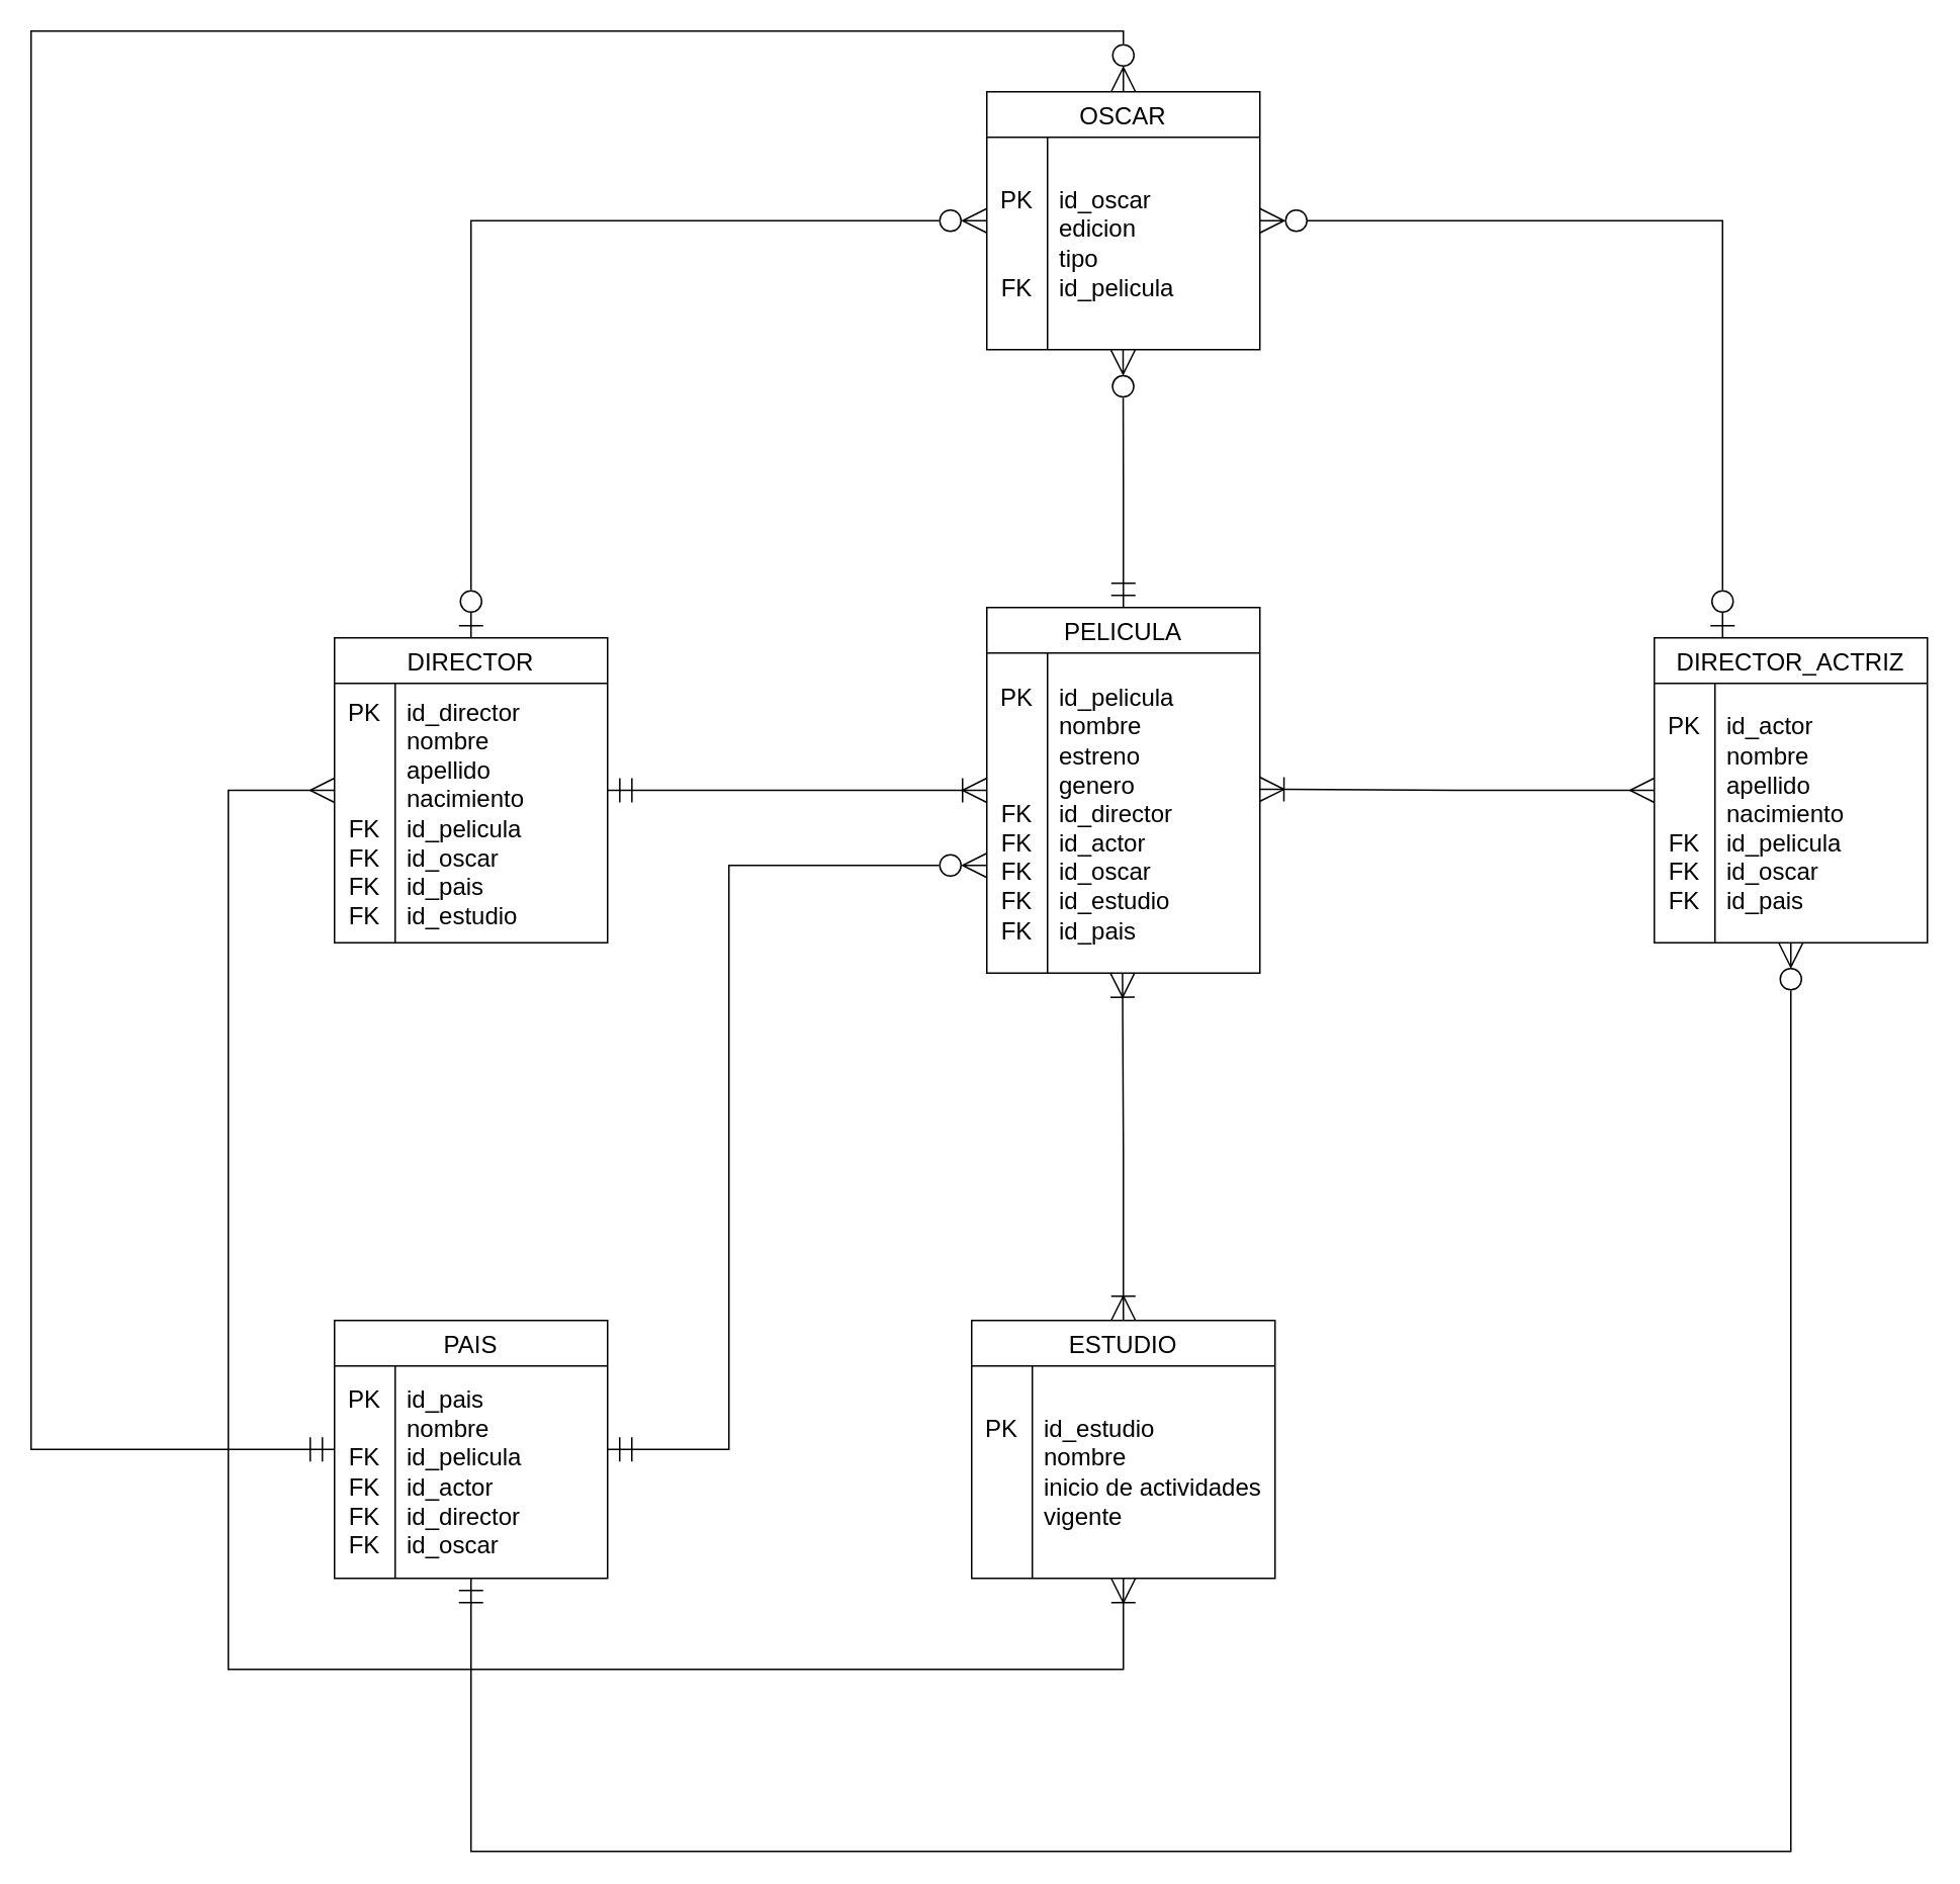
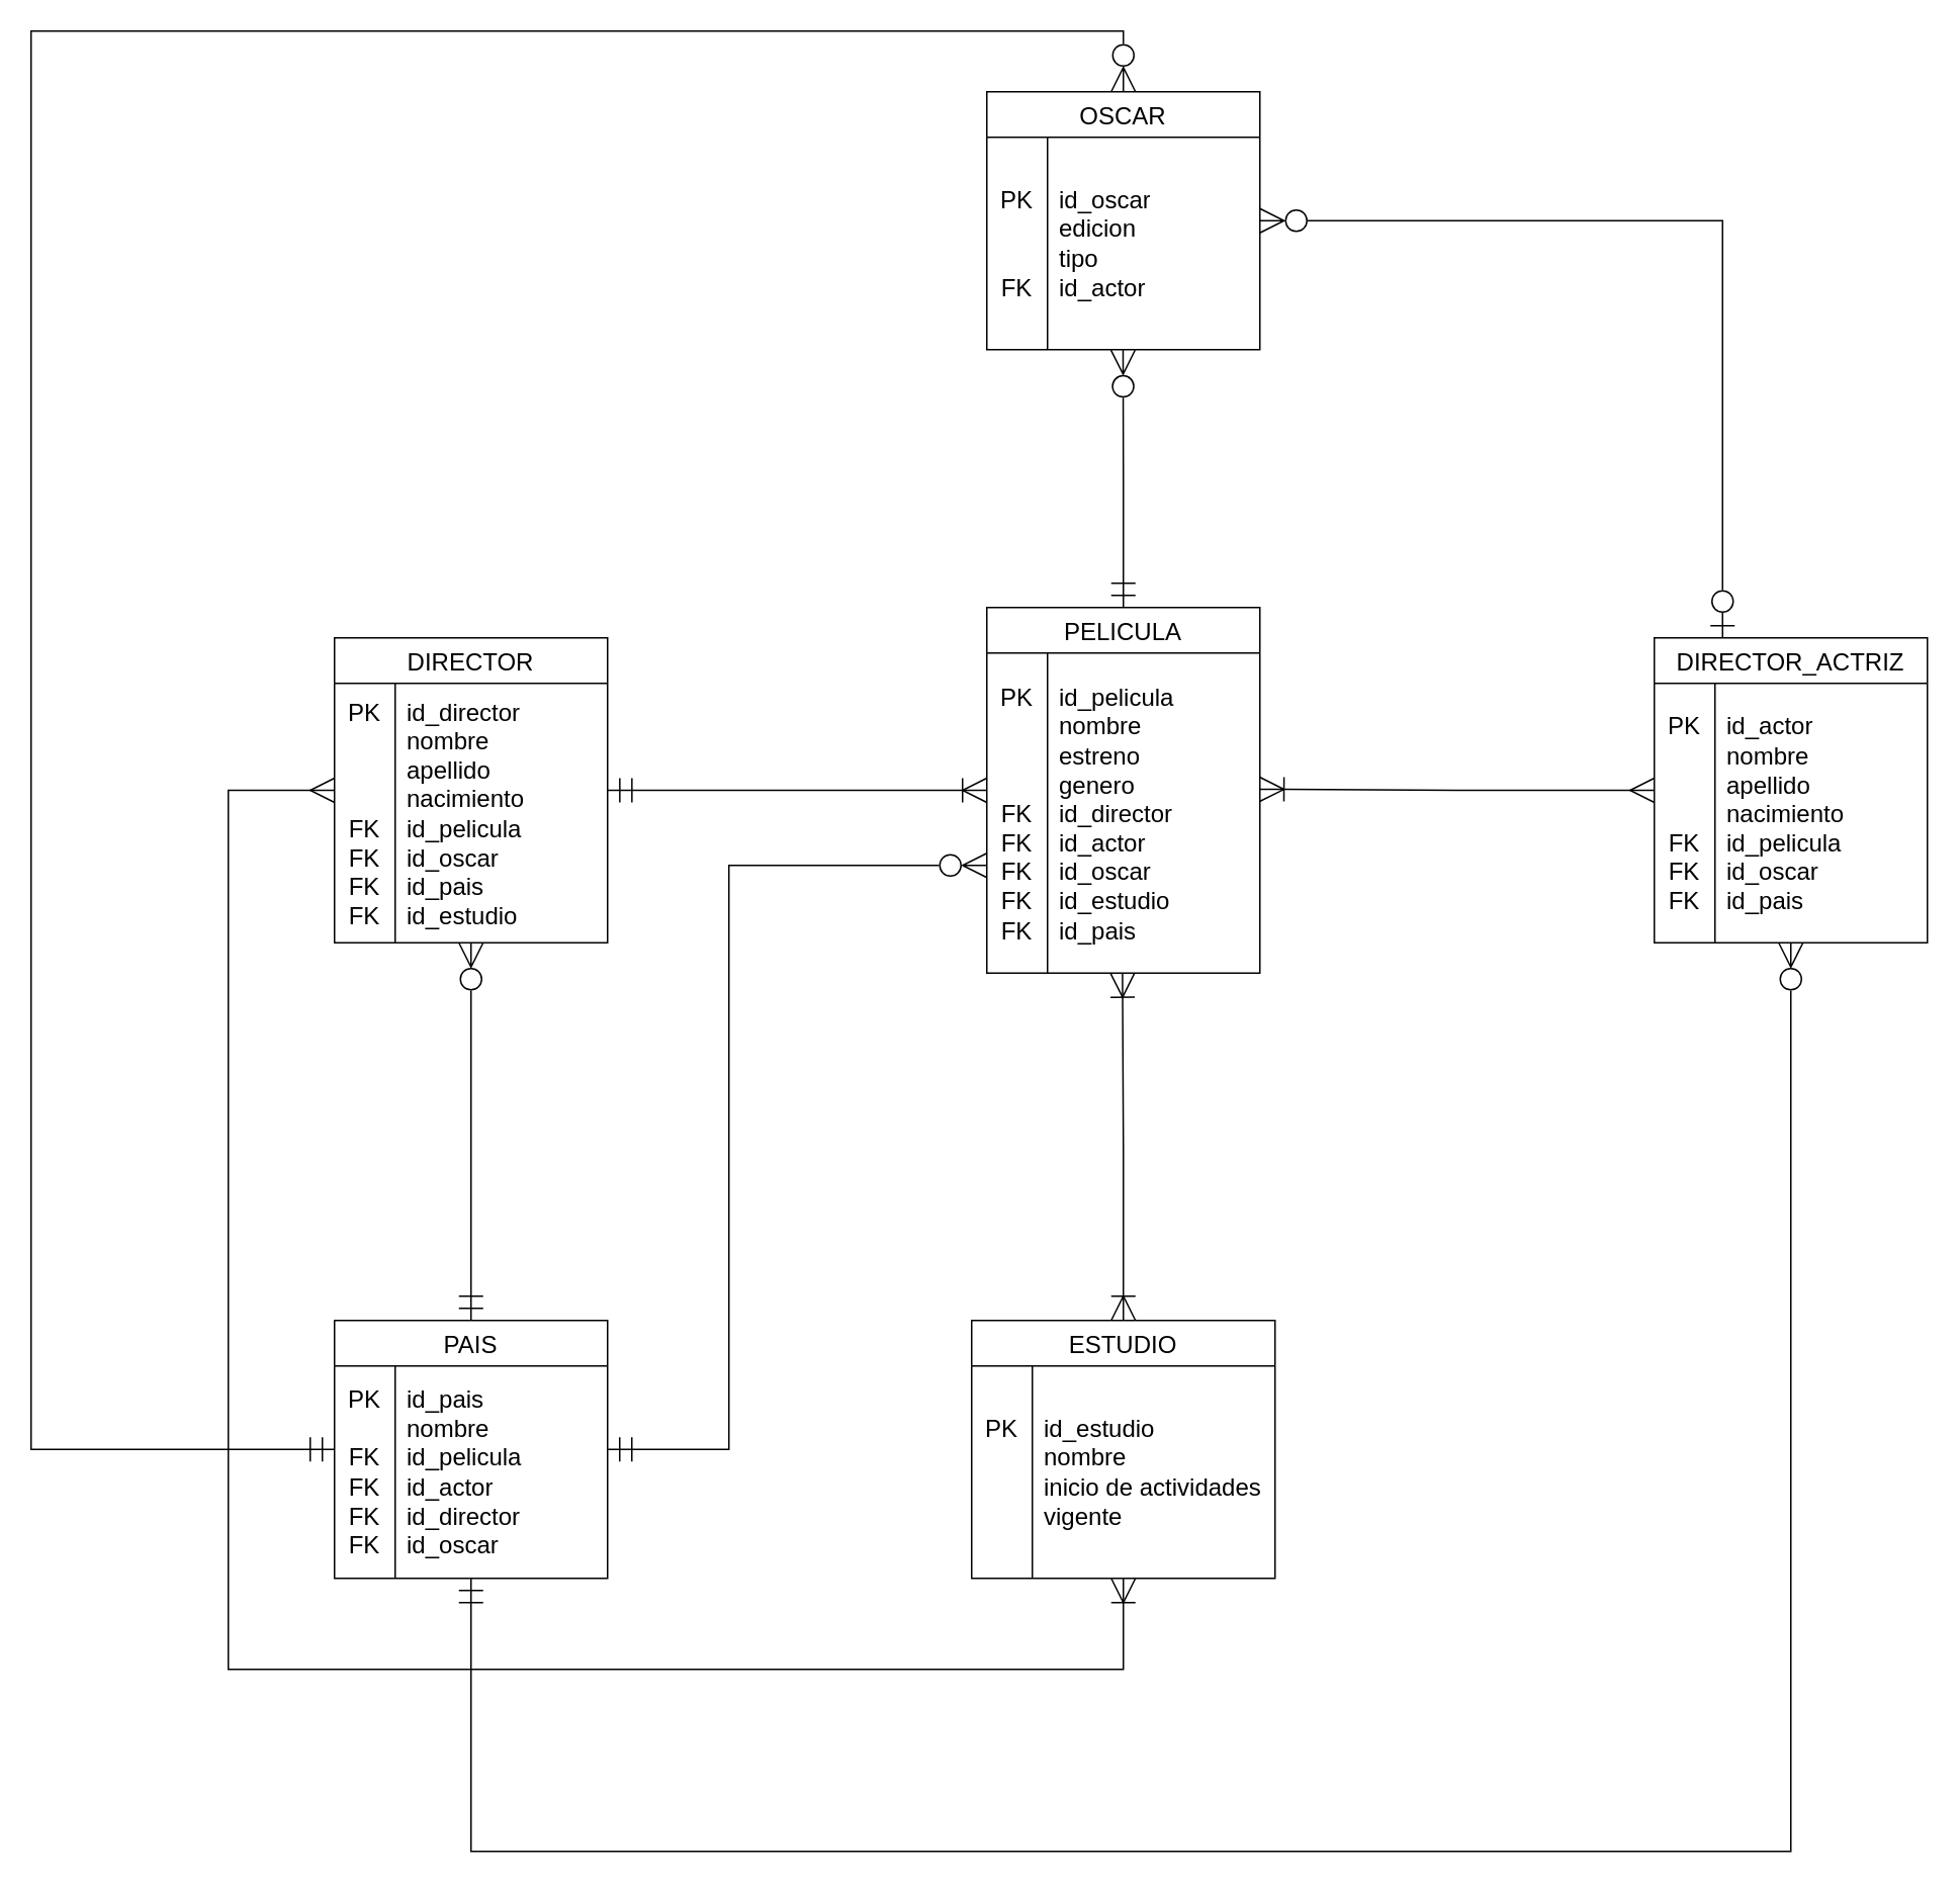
- <mxCell id="13" style="edgeStyle=orthogonalEdgeStyle;rounded=0;orthogonalLoop=1;jettySize=auto;html=1;endArrow=ERzeroToMany;endFill=0;startArrow=ERzeroToOne;startFill=0;endSize=14;startSize=14;" edge="1" parent="1" source="15" target="20"><mxGeometry relative="1" as="geometry"><Array as="points"><mxPoint x="310" y="145" /></Array></mxGeometry></mxCell>
- <mxCell id="23" value="id_oscar&lt;div&gt;edicion&lt;/div&gt;&lt;div&gt;tipo&lt;/div&gt;&lt;div&gt;id_pelicula&lt;/div&gt;" style="shape=partialRectangle;html=1;whiteSpace=wrap;connectable=0;fillColor=none;top=0;left=0;bottom=0;right=0;align=left;spacingLeft=6;overflow=hidden;strokeColor=inherit;fontSize=16;" vertex="1" parent="21"><mxGeometry x="40" width="140" height="140" as="geometry"><mxRectangle width="140" height="140" as="alternateBounds" /></mxGeometry></mxCell>
+ <mxCell id="23" value="id_oscar&lt;div&gt;edicion&lt;/div&gt;&lt;div&gt;tipo&lt;/div&gt;&lt;div&gt;id_actor&lt;/div&gt;" style="shape=partialRectangle;html=1;whiteSpace=wrap;connectable=0;fillColor=none;top=0;left=0;bottom=0;right=0;align=left;spacingLeft=6;overflow=hidden;strokeColor=inherit;fontSize=16;" vertex="1" parent="21"><mxGeometry x="40" width="140" height="140" as="geometry"><mxRectangle width="140" height="140" as="alternateBounds" /></mxGeometry></mxCell>
+ <mxCell id="2" style="edgeStyle=orthogonalEdgeStyle;rounded=0;orthogonalLoop=1;jettySize=auto;html=1;entryX=0.5;entryY=1;entryDx=0;entryDy=0;endArrow=ERzeroToMany;endFill=0;startArrow=ERmandOne;startFill=0;endSize=14;startSize=14;" edge="1" parent="1" source="5" target="15"><mxGeometry relative="1" as="geometry" /></mxCell>
